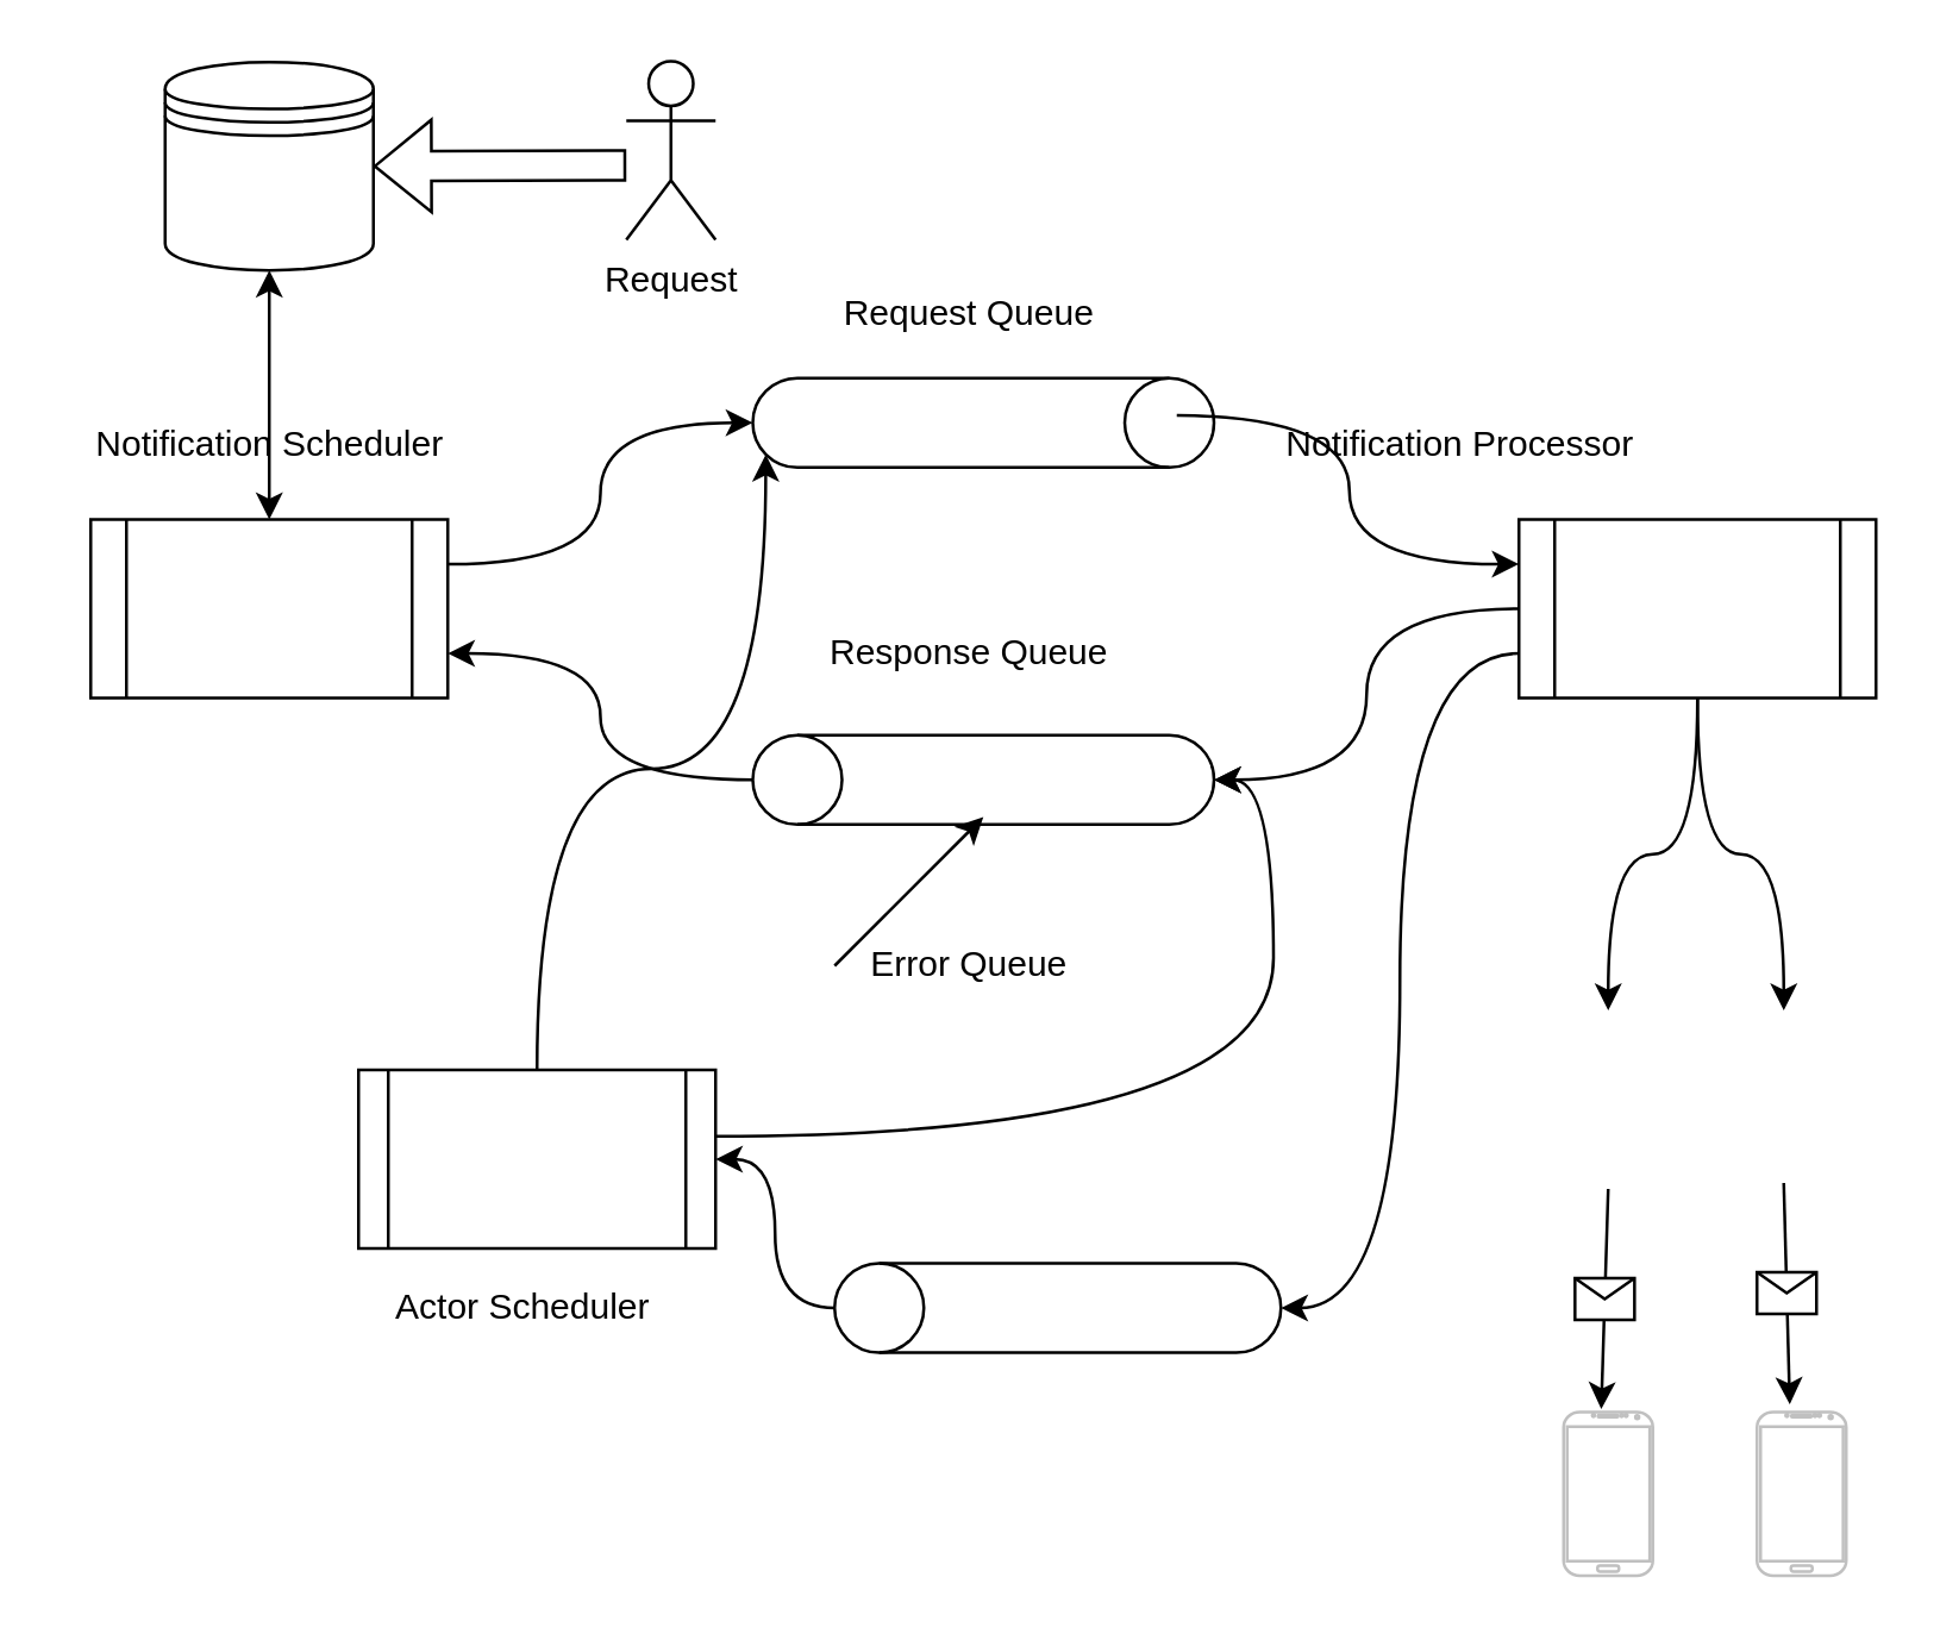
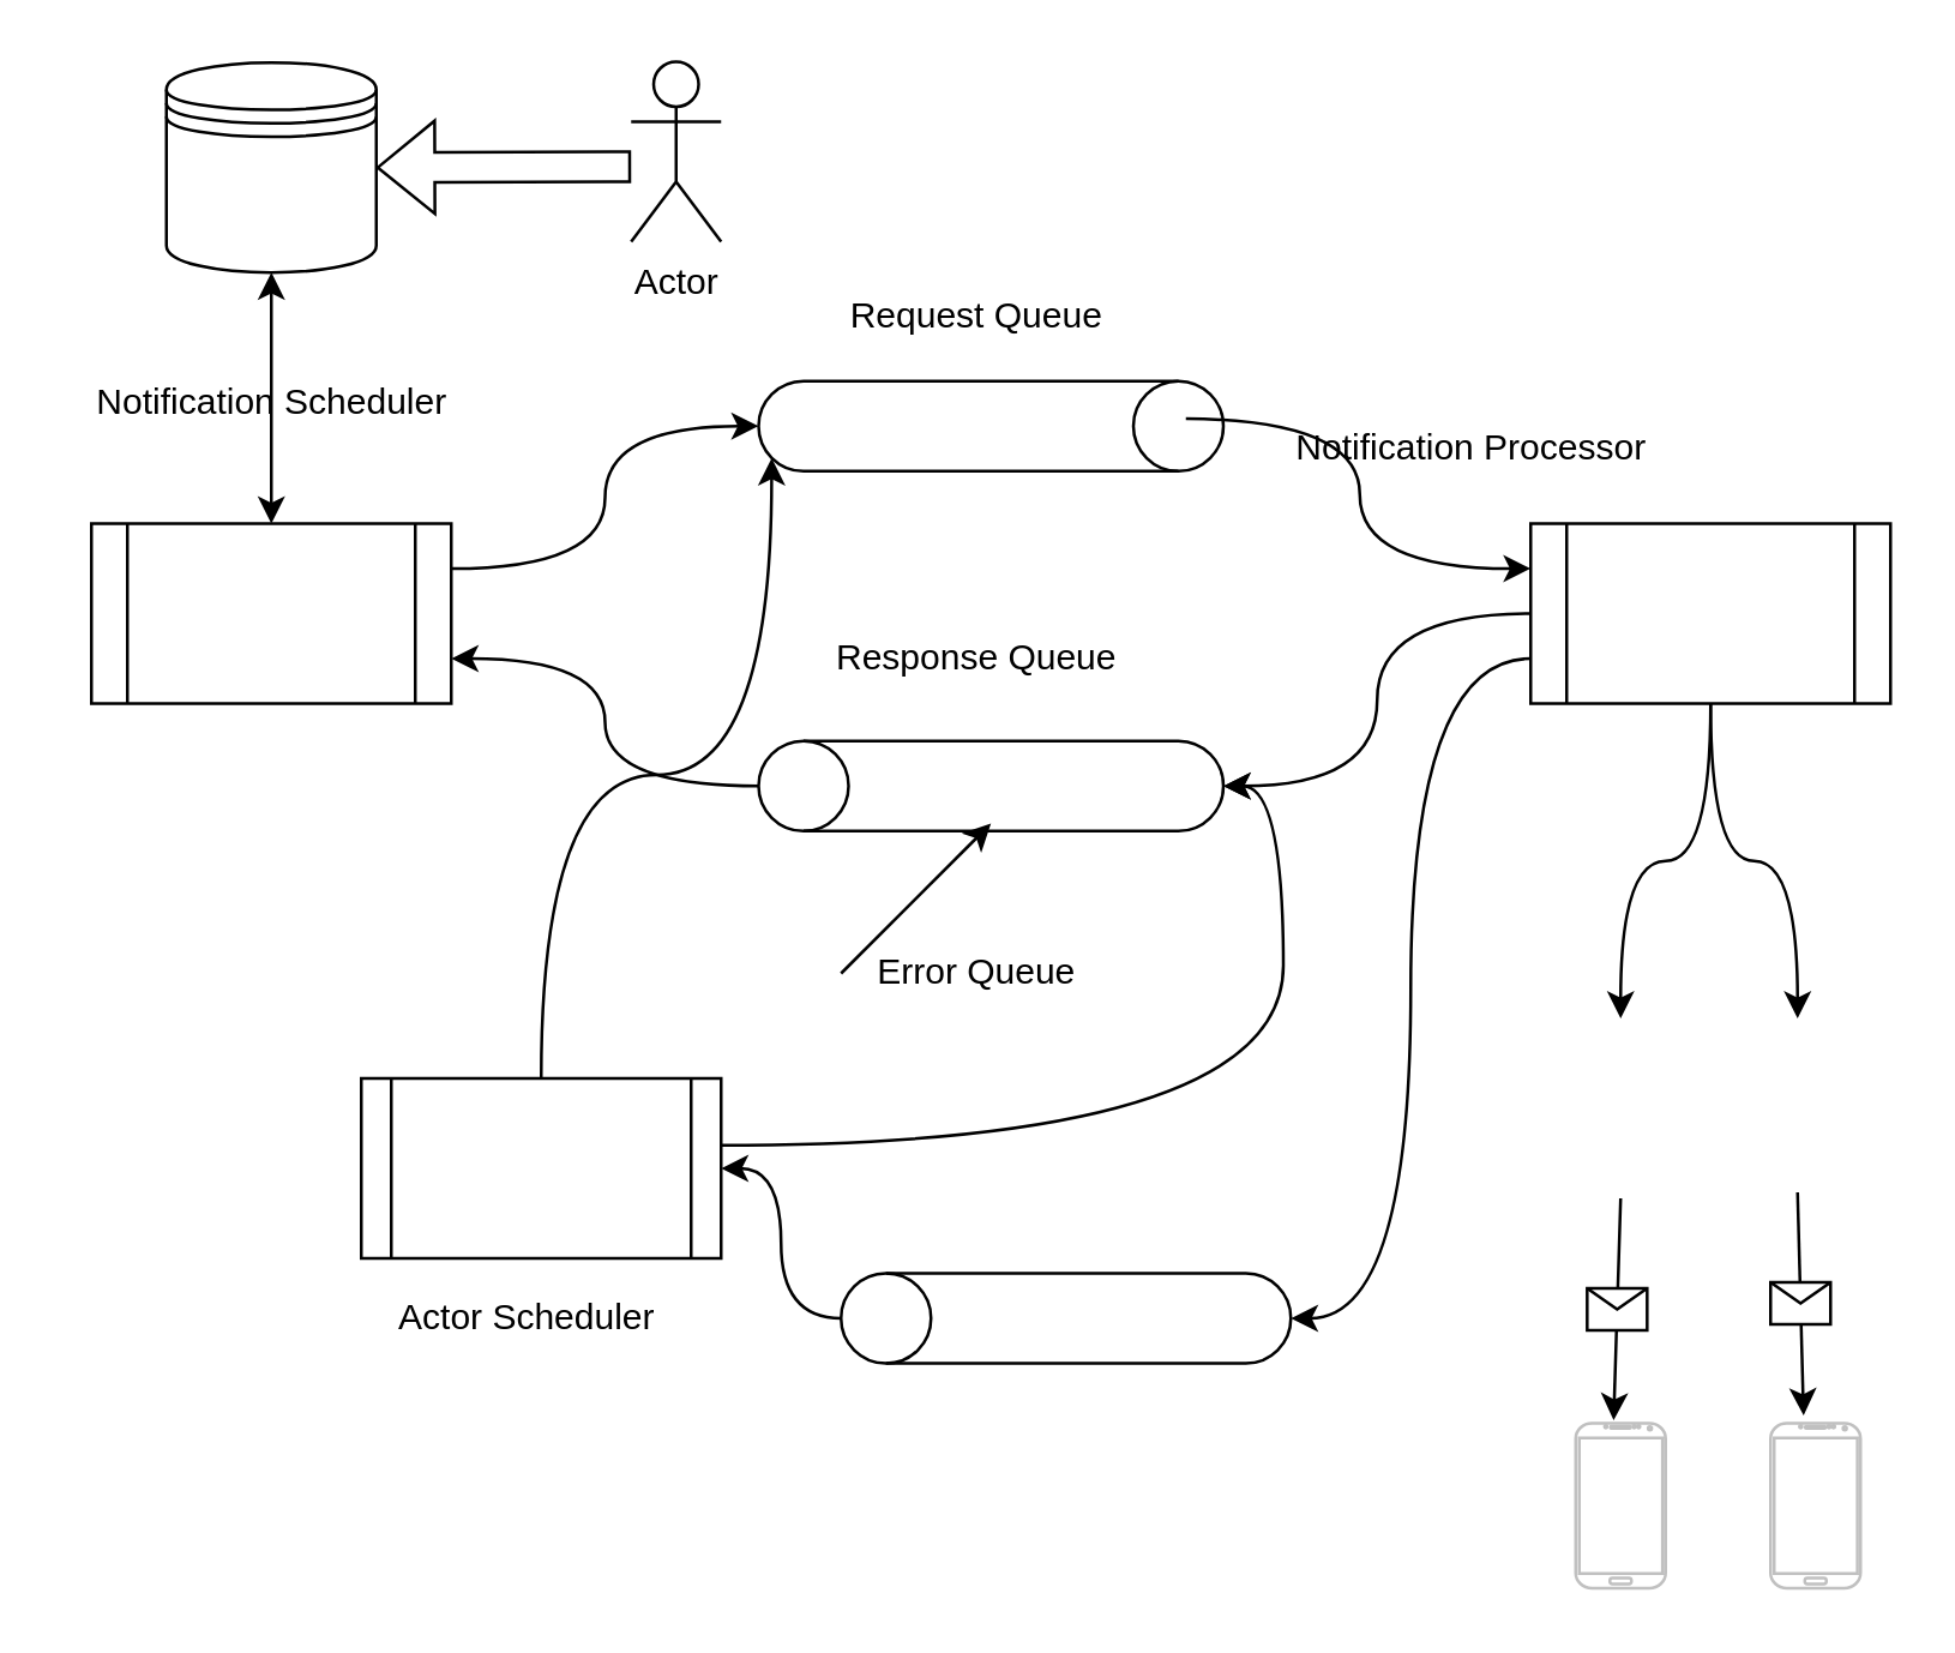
- <mxCell id="35" value="Request" style="shape=umlActor;verticalLabelPosition=bottom;verticalAlign=top;html=1;outlineConnect=0;" vertex="1" parent="1"><mxGeometry x="210" y="20" width="30" height="60" as="geometry" /></mxCell>
+ <mxCell id="35" value="Actor" style="shape=umlActor;verticalLabelPosition=bottom;verticalAlign=top;html=1;outlineConnect=0;" vertex="1" parent="1"><mxGeometry x="210" y="20" width="30" height="60" as="geometry" /></mxCell>
- <mxCell id="18" value="Notification Scheduler" style="text;html=1;resizable=0;autosize=1;align=center;verticalAlign=middle;points=[];fillColor=none;strokeColor=none;rounded=0;" vertex="1" parent="1"><mxGeometry x="20" y="134" width="140" height="30" as="geometry" /></mxCell>
+ <mxCell id="18" value="Notification Scheduler" style="text;html=1;resizable=0;autosize=1;align=center;verticalAlign=middle;points=[];fillColor=none;strokeColor=none;rounded=0;" vertex="1" parent="1"><mxGeometry x="20" y="119" width="140" height="30" as="geometry" /></mxCell>
